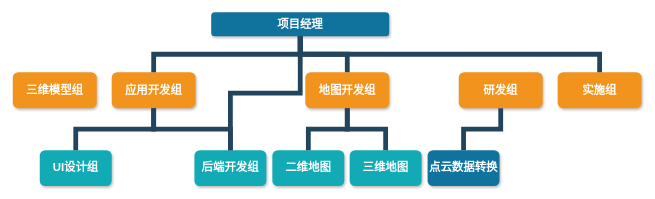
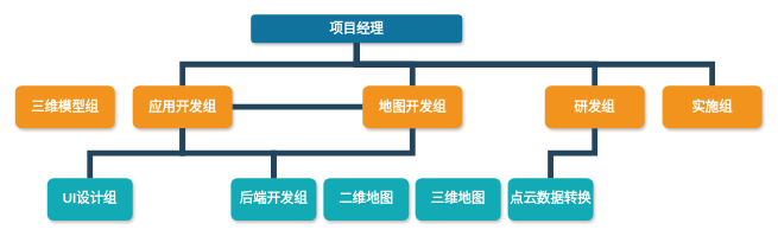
- <mxCell id="20" value="" style="edgeStyle=elbowEdgeStyle;elbow=vertical;rounded=0;fontColor=#000000;endArrow=none;endFill=0;strokeWidth=8;strokeColor=#23445D;fontSize=19;" parent="1" source="2" target="9" edge="1"><mxGeometry width="100" height="100" relative="1" as="geometry"><mxPoint x="-112" y="130" as="sourcePoint" /><mxPoint x="-12" y="30" as="targetPoint" /></mxGeometry></mxCell>
+ <mxCell id="20" value="" style="edgeStyle=elbowEdgeStyle;elbow=vertical;rounded=0;fontColor=#000000;endArrow=none;endFill=0;strokeWidth=8;strokeColor=#23445D;fontSize=19;" parent="1" source="2" target="7" edge="1"><mxGeometry width="100" height="100" relative="1" as="geometry"><mxPoint x="-112" y="130" as="sourcePoint" /><mxPoint x="-12" y="30" as="targetPoint" /></mxGeometry></mxCell>
- <mxCell id="16" value="" style="edgeStyle=elbowEdgeStyle;elbow=vertical;rounded=0;fontColor=#000000;endArrow=none;endFill=0;strokeWidth=8;strokeColor=#23445D;fontSize=19;" parent="1" source="6" target="11" edge="1"><mxGeometry width="100" height="100" relative="1" as="geometry"><mxPoint x="703" y="240" as="sourcePoint" /><mxPoint x="803" y="140" as="targetPoint" /></mxGeometry></mxCell>
+ <mxCell id="16" value="" style="edgeStyle=elbowEdgeStyle;elbow=vertical;rounded=0;fontColor=#000000;endArrow=none;endFill=0;strokeWidth=8;strokeColor=#23445D;fontSize=19;" parent="1" source="6" target="9" edge="1"><mxGeometry width="100" height="100" relative="1" as="geometry"><mxPoint x="703" y="240" as="sourcePoint" /><mxPoint x="803" y="140" as="targetPoint" /></mxGeometry></mxCell>
- <mxCell id="15" value="" style="edgeStyle=elbowEdgeStyle;elbow=vertical;rounded=0;fontColor=#000000;endArrow=none;endFill=0;strokeWidth=8;strokeColor=#23445D;fontSize=19;" parent="1" source="6" target="10" edge="1"><mxGeometry width="100" height="100" relative="1" as="geometry"><mxPoint x="613" y="250" as="sourcePoint" /><mxPoint x="513" y="140" as="targetPoint" /></mxGeometry></mxCell>
+ <mxCell id="15" value="" style="edgeStyle=elbowEdgeStyle;elbow=vertical;rounded=0;fontColor=#000000;endArrow=none;endFill=0;strokeWidth=8;strokeColor=#23445D;fontSize=19;" parent="1" source="6" target="5" edge="1"><mxGeometry width="100" height="100" relative="1" as="geometry"><mxPoint x="613" y="250" as="sourcePoint" /><mxPoint x="513" y="140" as="targetPoint" /></mxGeometry></mxCell>
- <mxCell id="12" value="点云数据转换" style="whiteSpace=wrap;rounded=1;fillColor=#10739e;strokeColor=none;shadow=1;fontColor=#FFFFFF;fontSize=19;fontStyle=1;" parent="1" vertex="1"><mxGeometry x="712" y="250" width="120" height="60" as="geometry" /></mxCell>
+ <mxCell id="12" value="点云数据转换" style="whiteSpace=wrap;rounded=1;fillColor=#12AAB5;strokeColor=none;shadow=1;fontColor=#FFFFFF;fontSize=19;fontStyle=1" parent="1" vertex="1"><mxGeometry x="712" y="250" width="120" height="60" as="geometry" /></mxCell>
